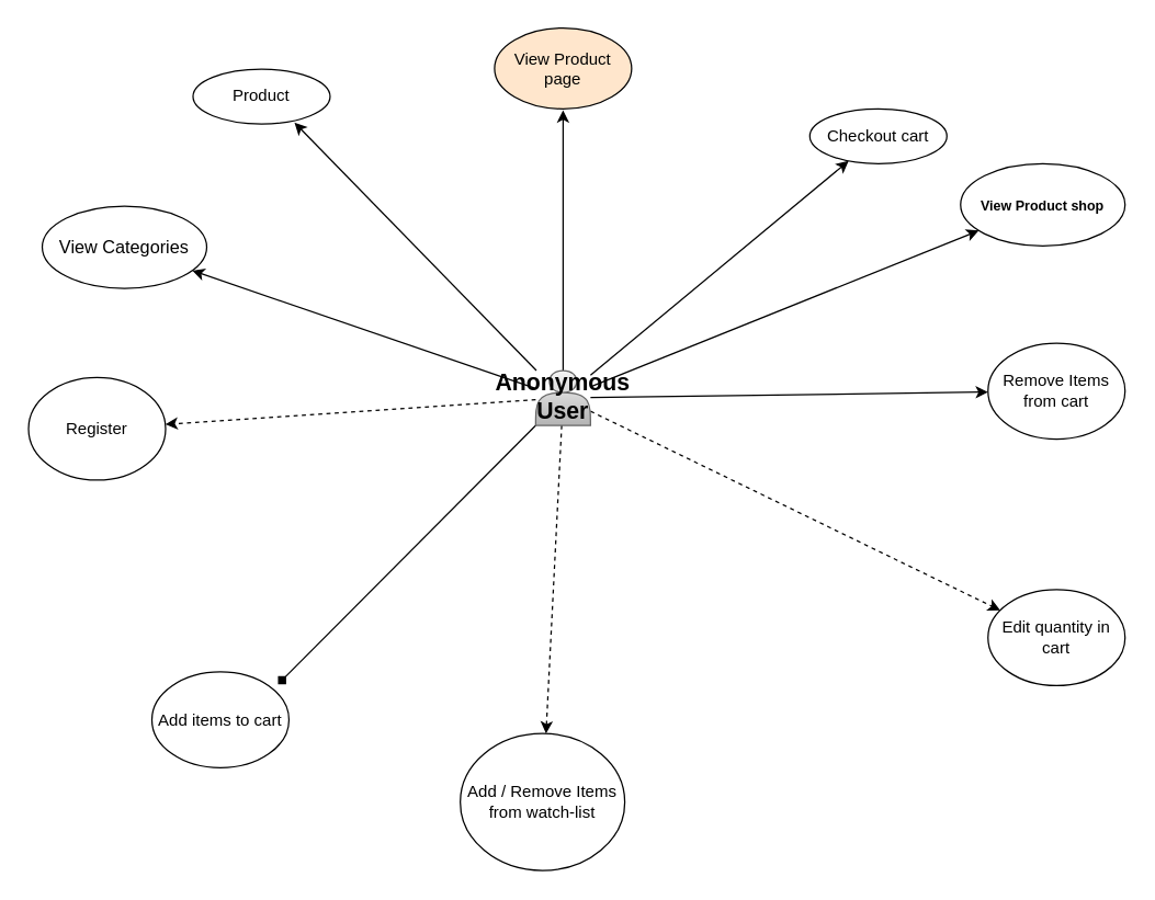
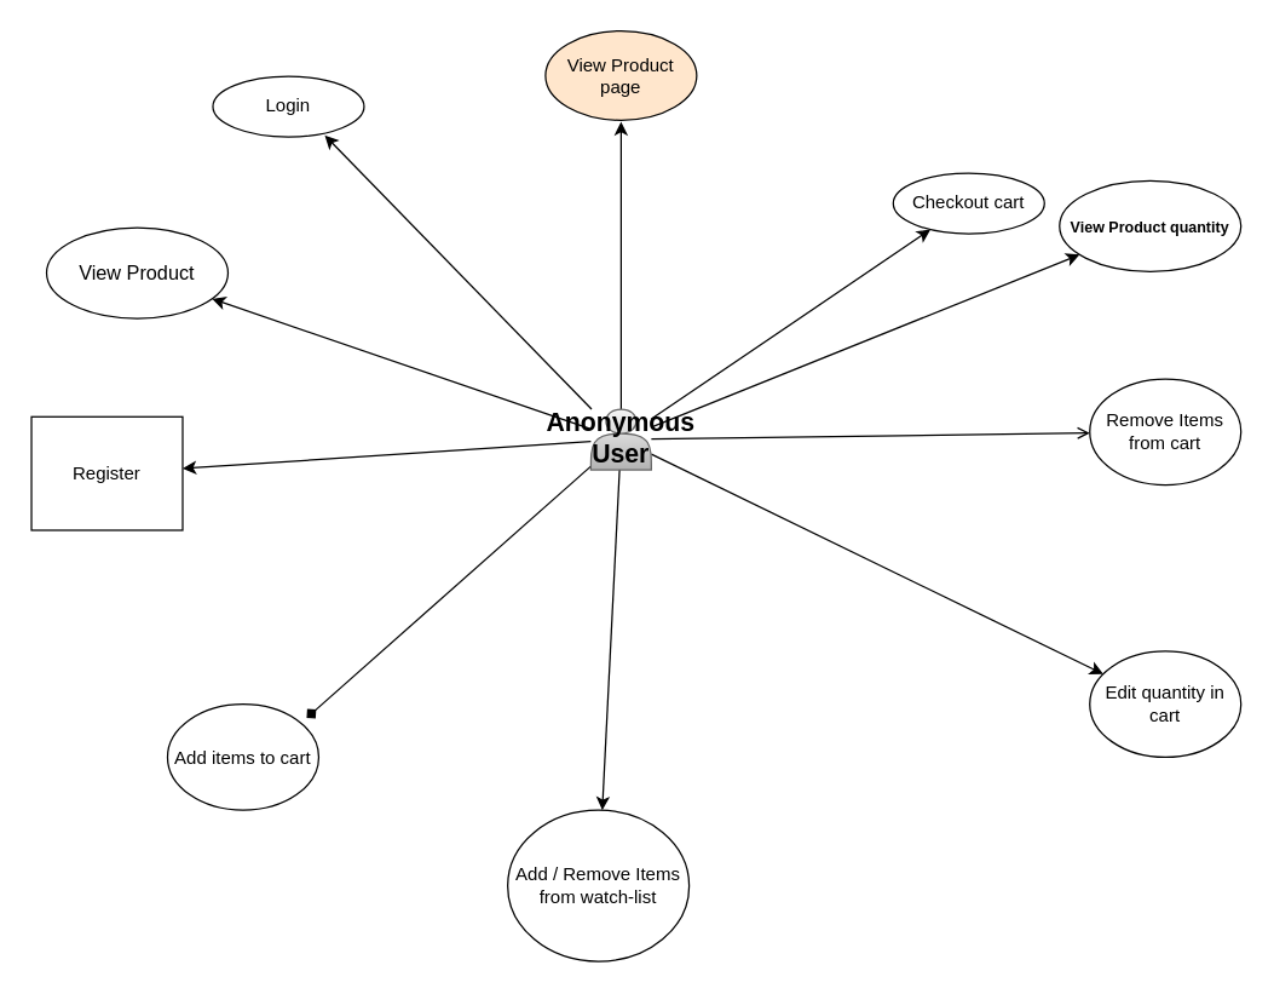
- <mxCell id="17" value="Product" style="ellipse;whiteSpace=wrap;html=1;align=center;newEdgeStyle={&quot;edgeStyle&quot;:&quot;entityRelationEdgeStyle&quot;,&quot;startArrow&quot;:&quot;none&quot;,&quot;endArrow&quot;:&quot;none&quot;,&quot;segment&quot;:10,&quot;curved&quot;:1};treeFolding=1;treeMoving=1;" parent="1" vertex="1"><mxGeometry x="140" y="50" width="100" height="40" as="geometry" /></mxCell>
+ <mxCell id="17" value="Login" style="ellipse;whiteSpace=wrap;html=1;align=center;newEdgeStyle={&quot;edgeStyle&quot;:&quot;entityRelationEdgeStyle&quot;,&quot;startArrow&quot;:&quot;none&quot;,&quot;endArrow&quot;:&quot;none&quot;,&quot;segment&quot;:10,&quot;curved&quot;:1};treeFolding=1;treeMoving=1;" parent="1" vertex="1"><mxGeometry x="140" y="50" width="100" height="40" as="geometry" /></mxCell>
- <mxCell id="18" value="Checkout cart" style="ellipse;whiteSpace=wrap;html=1;align=center;newEdgeStyle={&quot;edgeStyle&quot;:&quot;entityRelationEdgeStyle&quot;,&quot;startArrow&quot;:&quot;none&quot;,&quot;endArrow&quot;:&quot;none&quot;,&quot;segment&quot;:10,&quot;curved&quot;:1};treeFolding=1;treeMoving=1;" parent="1" vertex="1"><mxGeometry x="590" y="79" width="100" height="40" as="geometry" /></mxCell>
+ <mxCell id="18" value="Checkout cart" style="ellipse;whiteSpace=wrap;html=1;align=center;newEdgeStyle={&quot;edgeStyle&quot;:&quot;entityRelationEdgeStyle&quot;,&quot;startArrow&quot;:&quot;none&quot;,&quot;endArrow&quot;:&quot;none&quot;,&quot;segment&quot;:10,&quot;curved&quot;:1};treeFolding=1;treeMoving=1;" parent="1" vertex="1"><mxGeometry x="590" y="114" width="100" height="40" as="geometry" /></mxCell>
- <mxCell id="21" value="&lt;font size=&quot;1&quot;&gt;View Product shop&lt;br&gt;&lt;/font&gt;" style="ellipse;whiteSpace=wrap;html=1;fontSize=17;fontStyle=1;" vertex="1" parent="1"><mxGeometry x="700" y="119" width="120" height="60" as="geometry" /></mxCell>
+ <mxCell id="21" value="&lt;font size=&quot;1&quot;&gt;View Product quantity&lt;br&gt;&lt;/font&gt;" style="ellipse;whiteSpace=wrap;html=1;fontSize=17;fontStyle=1;" vertex="1" parent="1"><mxGeometry x="700" y="119" width="120" height="60" as="geometry" /></mxCell>
- <mxCell id="22" value="View Categories" style="ellipse;whiteSpace=wrap;html=1;fontSize=13;fontStyle=0;" vertex="1" parent="1"><mxGeometry x="30" y="150" width="120" height="60" as="geometry" /></mxCell>
+ <mxCell id="22" value="View Product" style="ellipse;whiteSpace=wrap;html=1;fontSize=13;fontStyle=0;" vertex="1" parent="1"><mxGeometry x="30" y="150" width="120" height="60" as="geometry" /></mxCell>
- <mxCell id="8" style="edgeStyle=none;rounded=0;orthogonalLoop=1;jettySize=auto;html=1;fontSize=15;" edge="1" parent="1" source="12" target="15"><mxGeometry relative="1" as="geometry" /></mxCell>
+ <mxCell id="8" style="edgeStyle=none;rounded=0;orthogonalLoop=1;jettySize=auto;html=1;fontSize=15;endArrow=open;" edge="1" parent="1" source="12" target="15"><mxGeometry relative="1" as="geometry" /></mxCell>
- <mxCell id="6" style="edgeStyle=none;rounded=0;orthogonalLoop=1;jettySize=auto;html=1;fontSize=15;dashed=1;" edge="1" parent="1" source="12" target="13"><mxGeometry relative="1" as="geometry"><mxPoint x="190" y="290" as="targetPoint" /></mxGeometry></mxCell>
+ <mxCell id="6" style="edgeStyle=none;rounded=0;orthogonalLoop=1;jettySize=auto;html=1;fontSize=15;" edge="1" parent="1" source="12" target="13"><mxGeometry relative="1" as="geometry"><mxPoint x="190" y="290" as="targetPoint" /></mxGeometry></mxCell>
- <mxCell id="13" value="Register" style="ellipse;whiteSpace=wrap;html=1;align=center;newEdgeStyle={&quot;edgeStyle&quot;:&quot;entityRelationEdgeStyle&quot;,&quot;startArrow&quot;:&quot;none&quot;,&quot;endArrow&quot;:&quot;none&quot;,&quot;segment&quot;:10,&quot;curved&quot;:1};treeFolding=1;treeMoving=1;" parent="1" vertex="1"><mxGeometry x="20" y="275" width="100" height="75" as="geometry" /></mxCell>
+ <mxCell id="13" value="Register" style="whiteSpace=wrap;html=1;align=center;newEdgeStyle={&quot;edgeStyle&quot;:&quot;entityRelationEdgeStyle&quot;,&quot;startArrow&quot;:&quot;none&quot;,&quot;endArrow&quot;:&quot;none&quot;,&quot;segment&quot;:10,&quot;curved&quot;:1};treeFolding=1;treeMoving=1;rounded=0;" parent="1" vertex="1"><mxGeometry x="20" y="275" width="100" height="75" as="geometry" /></mxCell>
- <mxCell id="3" style="edgeStyle=none;rounded=0;orthogonalLoop=1;jettySize=auto;html=1;fontSize=15;dashed=1;" edge="1" parent="1" source="12" target="16"><mxGeometry relative="1" as="geometry" /></mxCell>
+ <mxCell id="3" style="edgeStyle=none;rounded=0;orthogonalLoop=1;jettySize=auto;html=1;fontSize=15;" edge="1" parent="1" source="12" target="16"><mxGeometry relative="1" as="geometry" /></mxCell>
- <mxCell id="5" style="edgeStyle=none;rounded=0;orthogonalLoop=1;jettySize=auto;html=1;fontSize=15;dashed=1;" edge="1" parent="1" source="12" target="20"><mxGeometry relative="1" as="geometry" /></mxCell>
+ <mxCell id="5" style="edgeStyle=none;rounded=0;orthogonalLoop=1;jettySize=auto;html=1;fontSize=15;" edge="1" parent="1" source="12" target="20"><mxGeometry relative="1" as="geometry" /></mxCell>
- <mxCell id="14" value="&lt;p style=&quot;line-height: 0.5;&quot;&gt;Add items to cart&lt;br&gt;&lt;/p&gt;" style="ellipse;whiteSpace=wrap;html=1;align=center;newEdgeStyle={&quot;edgeStyle&quot;:&quot;entityRelationEdgeStyle&quot;,&quot;startArrow&quot;:&quot;none&quot;,&quot;endArrow&quot;:&quot;none&quot;,&quot;segment&quot;:10,&quot;curved&quot;:1};treeFolding=1;treeMoving=1;" parent="1" vertex="1"><mxGeometry x="110" y="490" width="100" height="70" as="geometry" /></mxCell>
+ <mxCell id="14" value="&lt;p style=&quot;line-height: 0.5;&quot;&gt;Add items to cart&lt;br&gt;&lt;/p&gt;" style="ellipse;whiteSpace=wrap;html=1;align=center;newEdgeStyle={&quot;edgeStyle&quot;:&quot;entityRelationEdgeStyle&quot;,&quot;startArrow&quot;:&quot;none&quot;,&quot;endArrow&quot;:&quot;none&quot;,&quot;segment&quot;:10,&quot;curved&quot;:1};treeFolding=1;treeMoving=1;" parent="1" vertex="1"><mxGeometry x="110" y="465" width="100" height="70" as="geometry" /></mxCell>
